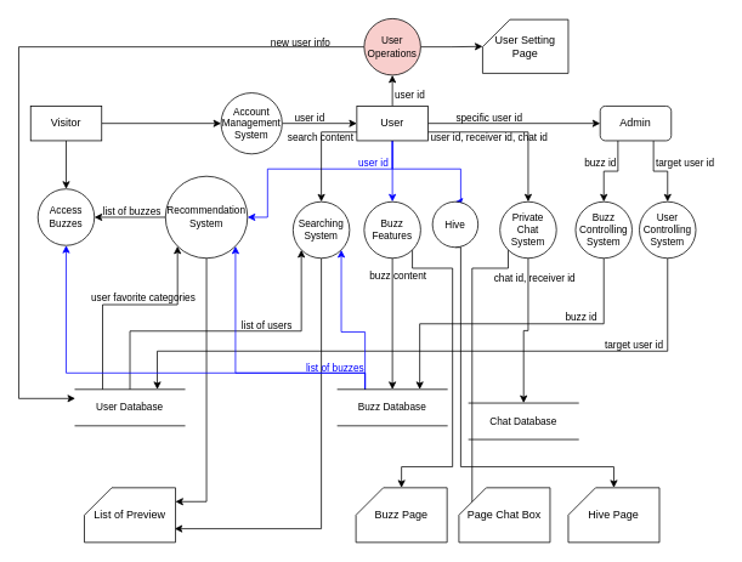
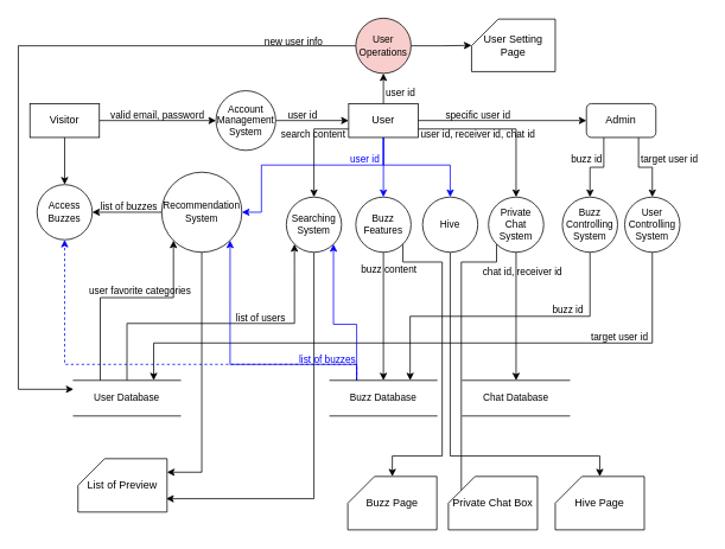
+ <mxCell id="15" value="valid email, password" style="text;html=1;align=center;verticalAlign=middle;resizable=0;points=[];autosize=1;strokeColor=none;fillColor=none;fontSize=11;" vertex="1" parent="1"><mxGeometry x="114" y="116" width="123" height="25" as="geometry" /></mxCell>
- <mxCell id="41" value="Hive" style="ellipse;whiteSpace=wrap;html=1;aspect=fixed;fontSize=11;" vertex="1" parent="1"><mxGeometry x="474" y="221" width="50" height="50" as="geometry" /></mxCell>
+ <mxCell id="41" value="Hive" style="ellipse;whiteSpace=wrap;html=1;aspect=fixed;fontSize=11;" vertex="1" parent="1"><mxGeometry x="474" y="221" width="62" height="62" as="geometry" /></mxCell>
- <mxCell id="47" style="edgeStyle=orthogonalEdgeStyle;rounded=0;orthogonalLoop=1;jettySize=auto;html=1;exitX=0.25;exitY=0;exitDx=0;exitDy=0;entryX=0.5;entryY=1;entryDx=0;entryDy=0;fontSize=11;fillColor=#FF0000;strokeColor=#0000FF;" edge="1" parent="1" source="49" target="27"><mxGeometry relative="1" as="geometry"><Array as="points"><mxPoint x="400" y="409" /><mxPoint x="72" y="409" /></Array></mxGeometry></mxCell>
+ <mxCell id="47" style="edgeStyle=orthogonalEdgeStyle;rounded=0;orthogonalLoop=1;jettySize=auto;html=1;exitX=0.25;exitY=0;exitDx=0;exitDy=0;entryX=0.5;entryY=1;entryDx=0;entryDy=0;fontSize=11;fillColor=#FF0000;strokeColor=#0000FF;dashed=1;" edge="1" parent="1" source="49" target="27"><mxGeometry relative="1" as="geometry"><Array as="points"><mxPoint x="400" y="409" /><mxPoint x="72" y="409" /></Array></mxGeometry></mxCell>
- <mxCell id="50" value="&lt;span style=&quot;font-size: 11px;&quot;&gt;Chat Database&lt;/span&gt;" style="shape=partialRectangle;whiteSpace=wrap;html=1;left=0;right=0;fillColor=none;rounded=0;strokeColor=default;fontFamily=Helvetica;fontSize=12;fontColor=default;" vertex="1" parent="1"><mxGeometry x="514" y="442" width="120" height="40" as="geometry" /></mxCell>
+ <mxCell id="50" value="&lt;span style=&quot;font-size: 11px;&quot;&gt;Chat Database&lt;/span&gt;" style="shape=partialRectangle;whiteSpace=wrap;html=1;left=0;right=0;fillColor=none;rounded=0;strokeColor=default;fontFamily=Helvetica;fontSize=12;fontColor=default;" vertex="1" parent="1"><mxGeometry x="519" y="427" width="120" height="40" as="geometry" /></mxCell>
- <mxCell id="65" value="List of Preview" style="shape=card;whiteSpace=wrap;html=1;" vertex="1" parent="1"><mxGeometry x="92" y="535" width="100" height="60" as="geometry" /></mxCell>
+ <mxCell id="65" value="List of Preview" style="shape=card;whiteSpace=wrap;html=1;" vertex="1" parent="1"><mxGeometry x="87" y="515" width="100" height="60" as="geometry" /></mxCell>
- <mxCell id="69" value="Page Chat Box" style="shape=card;whiteSpace=wrap;html=1;" vertex="1" parent="1"><mxGeometry x="503" y="535" width="100" height="60" as="geometry" /></mxCell>
+ <mxCell id="69" value="Private Chat Box" style="shape=card;whiteSpace=wrap;html=1;" vertex="1" parent="1"><mxGeometry x="503" y="535" width="100" height="60" as="geometry" /></mxCell>
